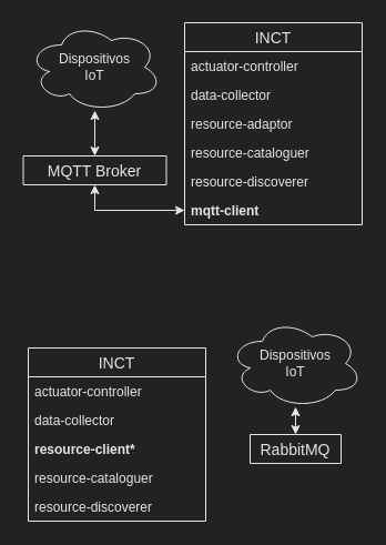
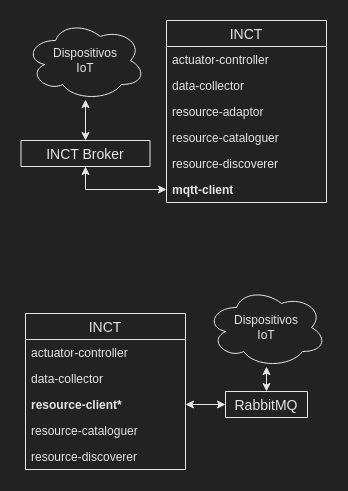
- <mxCell id="14" value="MQTT Broker" style="swimlane;fontStyle=0;childLayout=stackLayout;horizontal=1;startSize=26;horizontalStack=0;resizeParent=1;resizeParentMax=0;resizeLast=0;collapsible=1;marginBottom=0;align=center;fontSize=14;fontColor=#E6E6E6;fillColor=none;strokeColor=#E6E6E6;" vertex="1" parent="1"><mxGeometry x="20.5" y="140" width="129" height="26" as="geometry" /></mxCell>
+ <mxCell id="14" value="INCT Broker" style="swimlane;fontStyle=0;childLayout=stackLayout;horizontal=1;startSize=26;horizontalStack=0;resizeParent=1;resizeParentMax=0;resizeLast=0;collapsible=1;marginBottom=0;align=center;fontSize=14;fontColor=#E6E6E6;fillColor=none;strokeColor=#E6E6E6;" vertex="1" parent="1"><mxGeometry x="20.5" y="140" width="129" height="26" as="geometry" /></mxCell>
+ <mxCell id="15" style="edgeStyle=orthogonalEdgeStyle;rounded=0;orthogonalLoop=1;jettySize=auto;html=1;exitX=1;exitY=0.5;exitDx=0;exitDy=0;entryX=0;entryY=0.5;entryDx=0;entryDy=0;startArrow=classic;startFill=1;strokeColor=#E6E6E6;fontColor=#E6E6E6;" edge="1" parent="1" source="19" target="22"><mxGeometry relative="1" as="geometry" /></mxCell>
